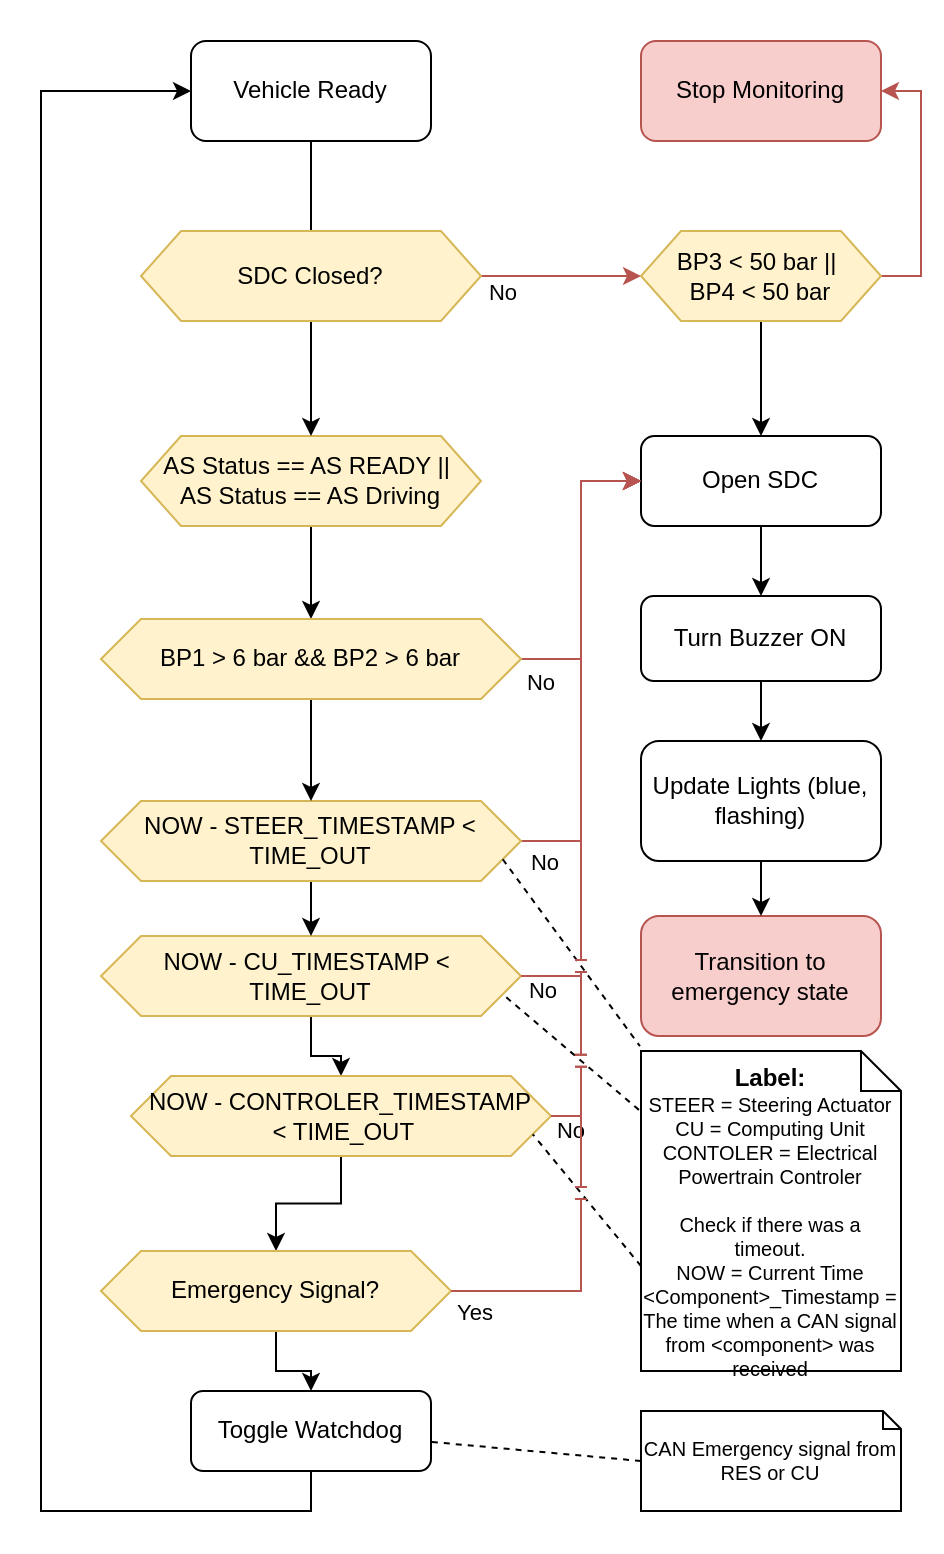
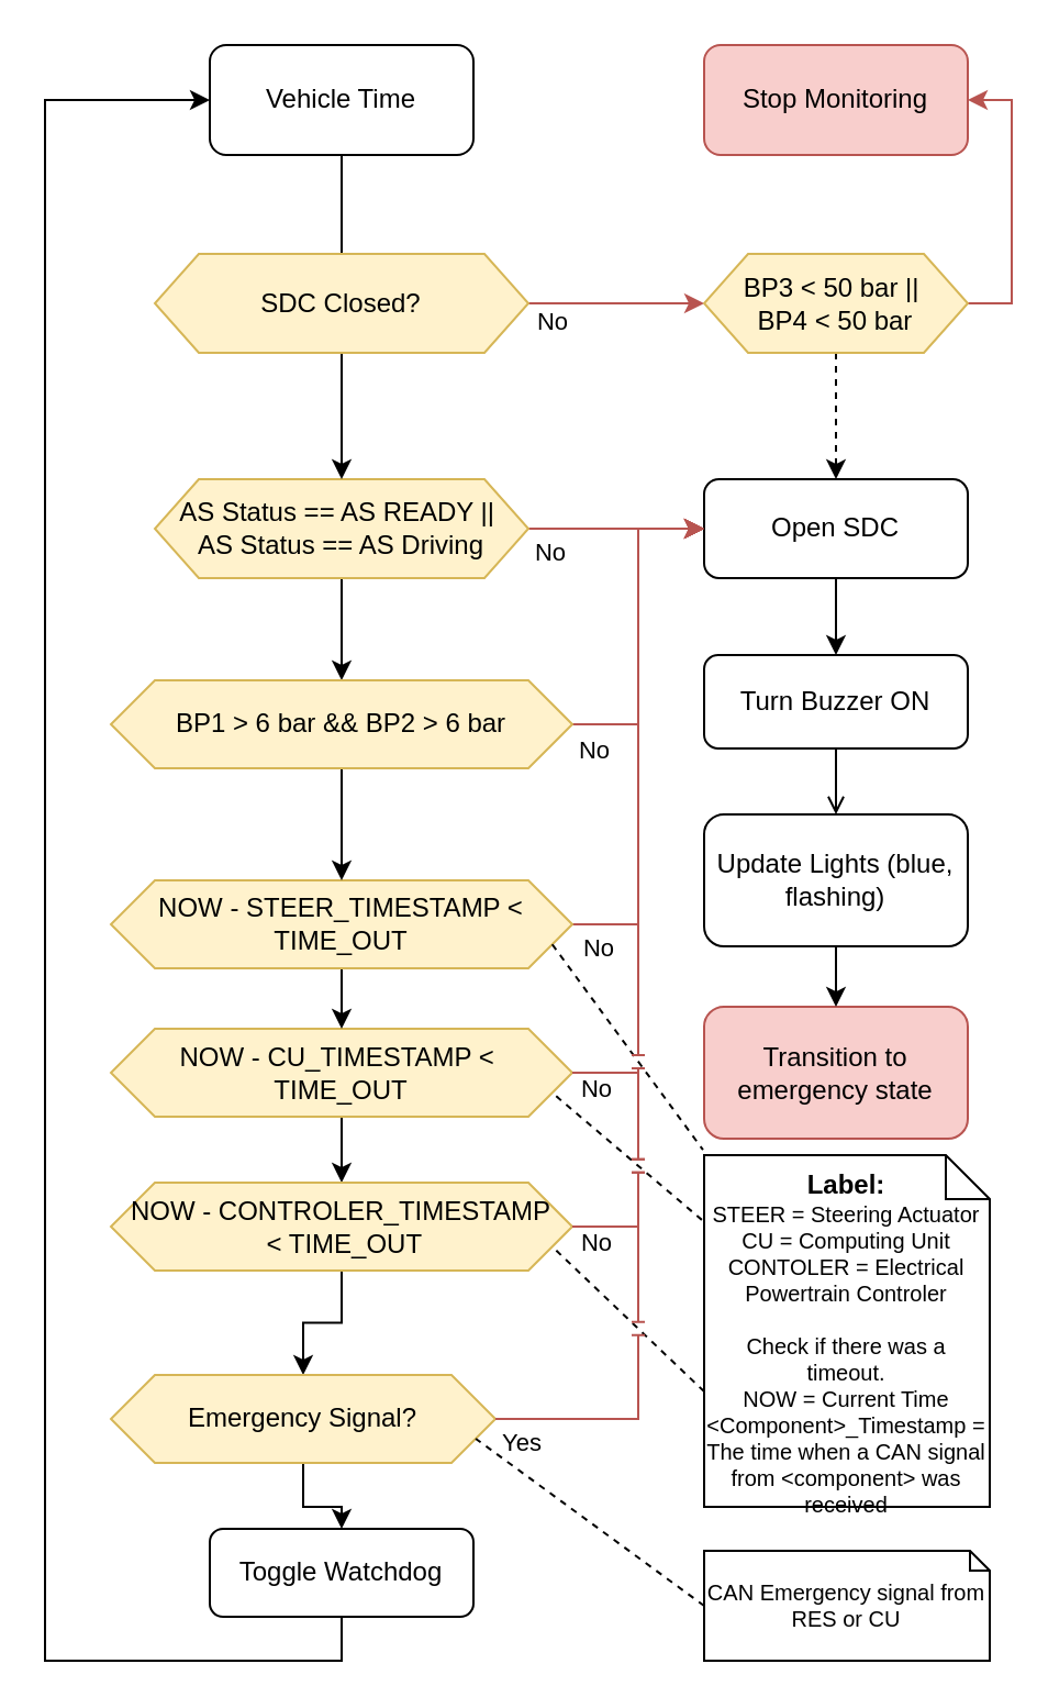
- <mxCell id="22" value="Vehicle Ready" style="rounded=1;whiteSpace=wrap;html=1;" parent="1" vertex="1"><mxGeometry x="95" y="20" width="120" height="50" as="geometry" /></mxCell>
+ <mxCell id="22" value="Vehicle Time" style="rounded=1;whiteSpace=wrap;html=1;" parent="1" vertex="1"><mxGeometry x="95" y="20" width="120" height="50" as="geometry" /></mxCell>
- <mxCell id="38" style="edgeStyle=orthogonalEdgeStyle;rounded=0;orthogonalLoop=1;jettySize=auto;html=1;entryX=0.5;entryY=0;entryDx=0;entryDy=0;" parent="1" source="39" target="24" edge="1"><mxGeometry relative="1" as="geometry" /></mxCell>
+ <mxCell id="38" style="edgeStyle=orthogonalEdgeStyle;rounded=0;orthogonalLoop=1;jettySize=auto;html=1;entryX=0.5;entryY=0;entryDx=0;entryDy=0;dashed=1;" parent="1" source="39" target="24" edge="1"><mxGeometry relative="1" as="geometry" /></mxCell>
+ <mxCell id="8" style="edgeStyle=orthogonalEdgeStyle;rounded=0;orthogonalLoop=1;jettySize=auto;html=1;fillColor=#f8cecc;strokeColor=#b85450;exitX=1;exitY=0.5;exitDx=0;exitDy=0;entryX=0;entryY=0.5;entryDx=0;entryDy=0;" parent="1" source="10" target="24" edge="1"><mxGeometry relative="1" as="geometry"><Array as="points"><mxPoint x="260" y="240" /><mxPoint x="260" y="240" /></Array></mxGeometry></mxCell>
+ <mxCell id="9" value="No" style="edgeLabel;html=1;align=center;verticalAlign=middle;resizable=0;points=[];" parent="8" vertex="1" connectable="0"><mxGeometry x="-0.374" y="-1" relative="1" as="geometry"><mxPoint x="-16" y="9" as="offset" /></mxGeometry></mxCell>
- <mxCell id="25" style="edgeStyle=orthogonalEdgeStyle;rounded=0;orthogonalLoop=1;jettySize=auto;html=1;" parent="1" source="26" target="28" edge="1"><mxGeometry relative="1" as="geometry" /></mxCell>
+ <mxCell id="25" style="edgeStyle=orthogonalEdgeStyle;rounded=0;orthogonalLoop=1;jettySize=auto;html=1;endArrow=open;" parent="1" source="26" target="28" edge="1"><mxGeometry relative="1" as="geometry" /></mxCell>
- <mxCell id="5" value="NOW - CONTROLER_TIMESTAMP&lt;div&gt;&amp;nbsp;&amp;lt; TIME_OUT&lt;/div&gt;" style="shape=hexagon;perimeter=hexagonPerimeter2;whiteSpace=wrap;html=1;fixedSize=1;fillColor=#fff2cc;strokeColor=#d6b656;" parent="1" vertex="1"><mxGeometry x="65" y="537.5" width="210" height="40" as="geometry" /></mxCell>
+ <mxCell id="5" value="NOW - CONTROLER_TIMESTAMP&lt;div&gt;&amp;nbsp;&amp;lt; TIME_OUT&lt;/div&gt;" style="shape=hexagon;perimeter=hexagonPerimeter2;whiteSpace=wrap;html=1;fixedSize=1;fillColor=#fff2cc;strokeColor=#d6b656;" parent="1" vertex="1"><mxGeometry x="50" y="537.5" width="210" height="40" as="geometry" /></mxCell>
- <mxCell id="34" style="rounded=0;orthogonalLoop=1;jettySize=auto;html=1;dashed=1;endArrow=none;endFill=0;exitX=0;exitY=0.5;exitDx=0;exitDy=0;exitPerimeter=0;" parent="1" source="35" target="30" edge="1"><mxGeometry relative="1" as="geometry" /></mxCell>
+ <mxCell id="34" style="rounded=0;orthogonalLoop=1;jettySize=auto;html=1;entryX=1;entryY=0.75;entryDx=0;entryDy=0;dashed=1;endArrow=none;endFill=0;exitX=0;exitY=0.5;exitDx=0;exitDy=0;exitPerimeter=0;" parent="1" source="35" target="17" edge="1"><mxGeometry relative="1" as="geometry" /></mxCell>
